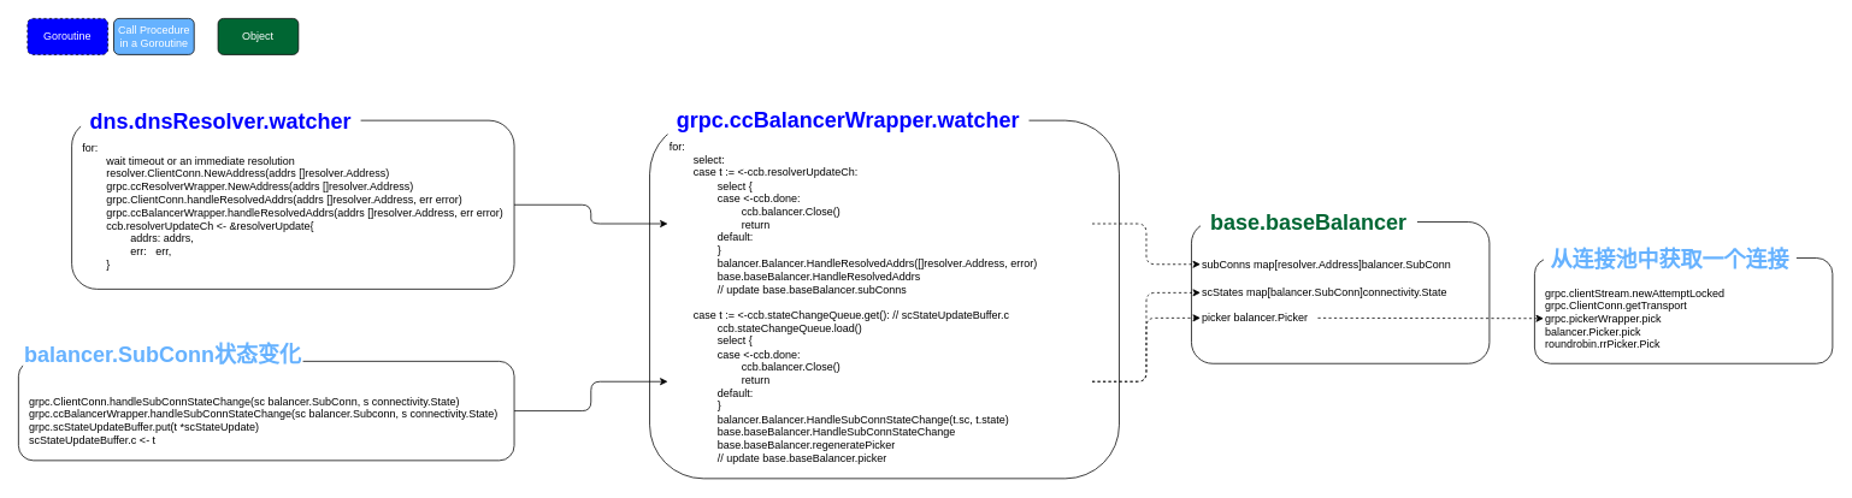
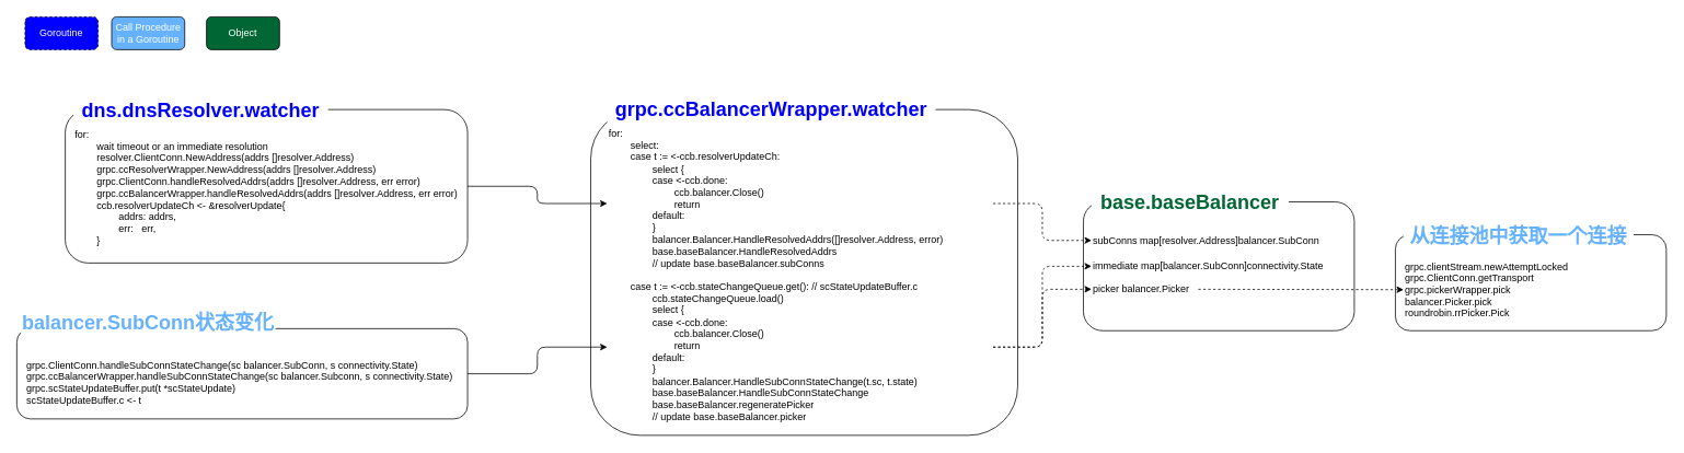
- <mxCell id="26" value="&lt;font color=&quot;#ffffff&quot;&gt;Call Procedure in a Goroutine&lt;/font&gt;" style="rounded=1;whiteSpace=wrap;html=1;fontColor=#000000;align=center;fillColor=#66B2FF;" vertex="1" parent="1"><mxGeometry x="125.5" y="20" width="89" height="40" as="geometry" /></mxCell>
+ <mxCell id="26" value="&lt;font color=&quot;#ffffff&quot;&gt;Call Procedure in a Goroutine&lt;/font&gt;" style="rounded=1;whiteSpace=wrap;html=1;fontColor=#000000;align=center;fillColor=#66B2FF;" vertex="1" parent="1"><mxGeometry x="135.5" y="20" width="89" height="40" as="geometry" /></mxCell>
- <mxCell id="27" value="&lt;font color=&quot;#ffffff&quot;&gt;Object&lt;/font&gt;" style="rounded=1;whiteSpace=wrap;html=1;fontColor=#000000;align=center;fillColor=#006633;" vertex="1" parent="1"><mxGeometry x="241" y="20" width="89" height="40" as="geometry" /></mxCell>
+ <mxCell id="27" value="&lt;font color=&quot;#ffffff&quot;&gt;Object&lt;/font&gt;" style="rounded=1;whiteSpace=wrap;html=1;fontColor=#000000;align=center;fillColor=#006633;" vertex="1" parent="1"><mxGeometry x="251" y="20" width="89" height="40" as="geometry" /></mxCell>
- <mxCell id="17" value="scStates map[balancer.SubConn]connectivity.State" style="text;html=1;strokeColor=none;fillColor=none;align=left;verticalAlign=middle;whiteSpace=wrap;rounded=0;fontColor=#000000;" vertex="1" parent="1"><mxGeometry x="1329" y="304" width="290" height="40" as="geometry" /></mxCell>
+ <mxCell id="17" value="immediate map[balancer.SubConn]connectivity.State" style="text;html=1;strokeColor=none;fillColor=none;align=left;verticalAlign=middle;whiteSpace=wrap;rounded=0;fontColor=#000000;" vertex="1" parent="1"><mxGeometry x="1329" y="304" width="290" height="40" as="geometry" /></mxCell>
